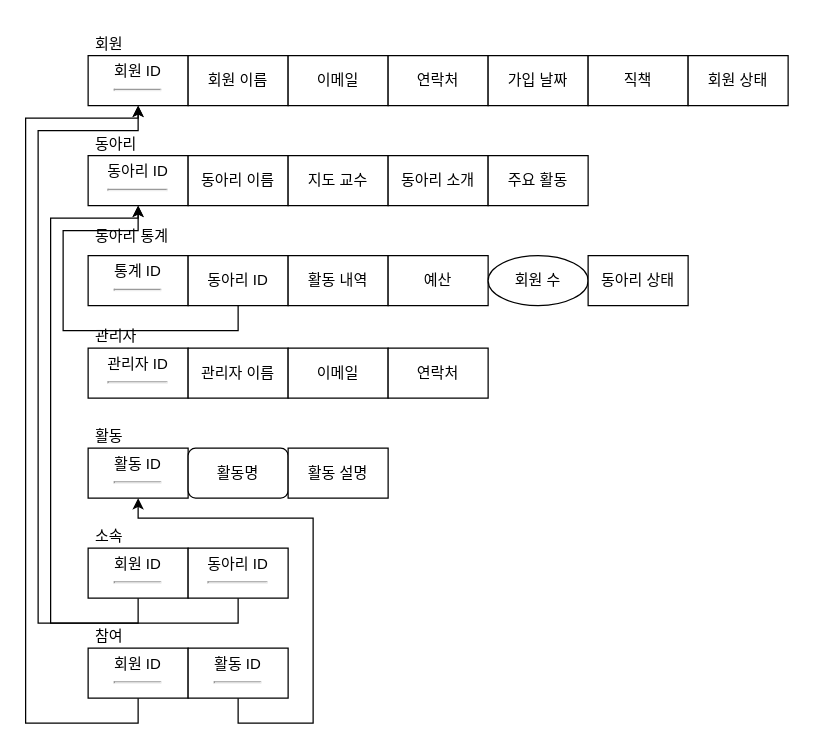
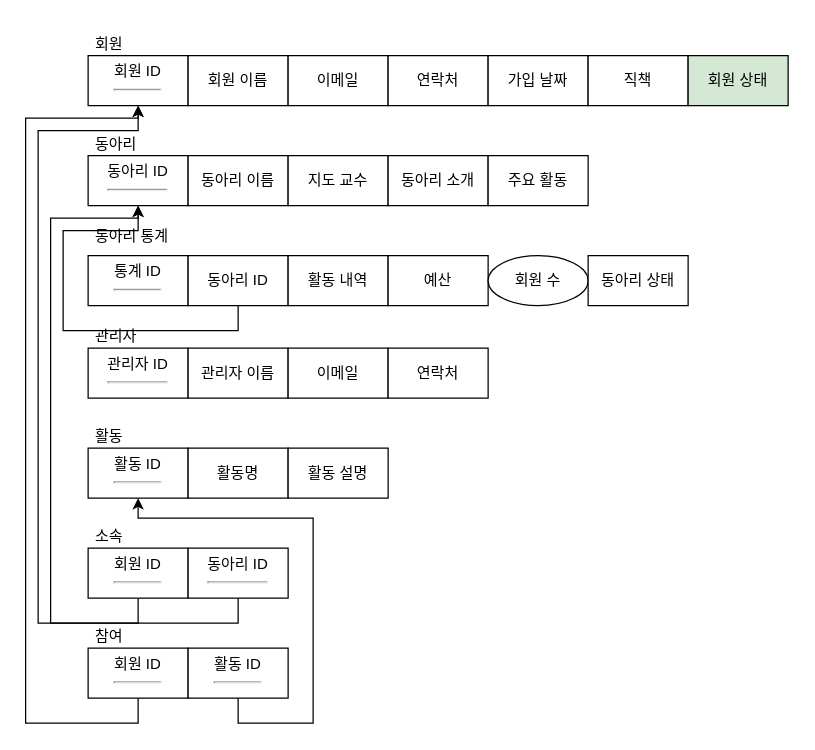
- <mxCell id="8" value="회원 상태" style="whiteSpace=wrap;html=1;align=center;" vertex="1" parent="1"><mxGeometry x="550" y="44" width="80" height="40" as="geometry" /></mxCell>
+ <mxCell id="8" value="회원 상태" style="whiteSpace=wrap;html=1;align=center;fillColor=#d5e8d4;" vertex="1" parent="1"><mxGeometry x="550" y="44" width="80" height="40" as="geometry" /></mxCell>
- <mxCell id="19" value="활동명" style="whiteSpace=wrap;html=1;align=center;rounded=1;" vertex="1" parent="1"><mxGeometry x="150" y="358" width="80" height="40" as="geometry" /></mxCell>
+ <mxCell id="19" value="활동명" style="whiteSpace=wrap;html=1;align=center;" vertex="1" parent="1"><mxGeometry x="150" y="358" width="80" height="40" as="geometry" /></mxCell>
